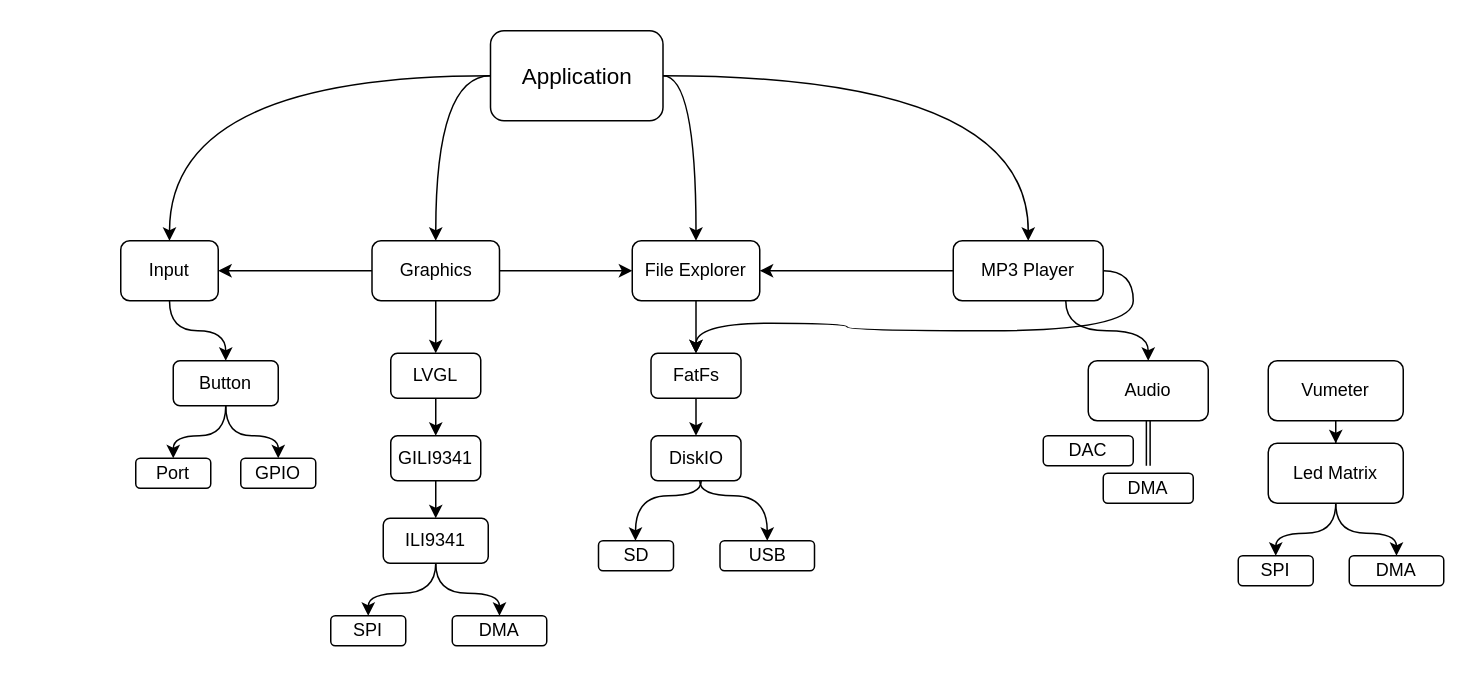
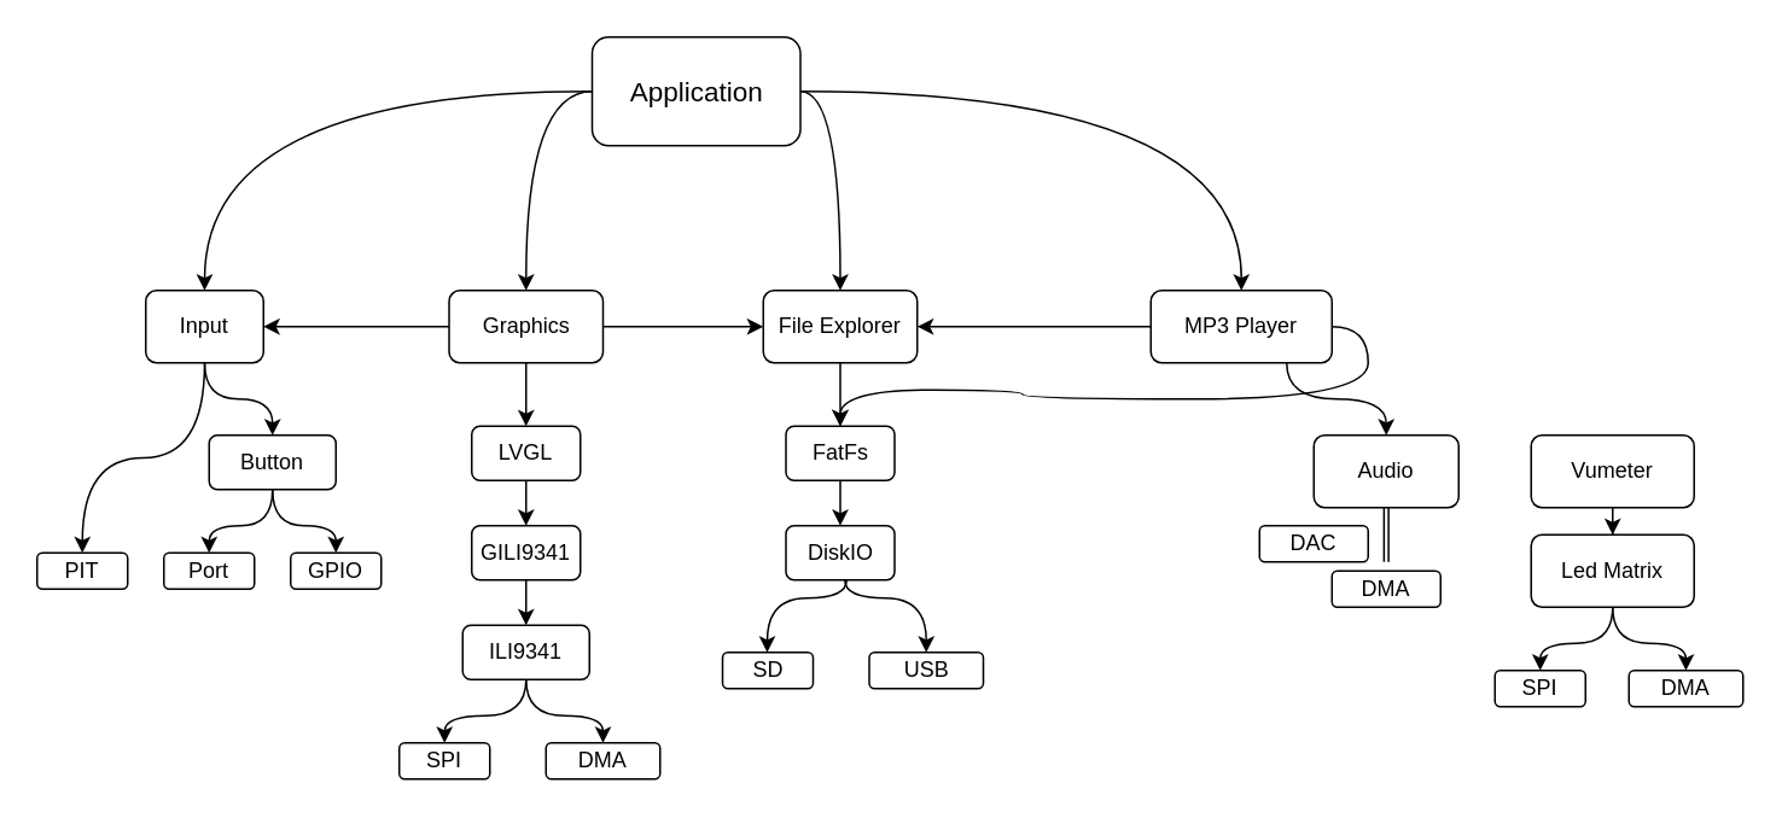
+ <mxCell id="36" style="edgeStyle=orthogonalEdgeStyle;curved=1;rounded=0;orthogonalLoop=1;jettySize=auto;html=1;entryX=0.5;entryY=0;entryDx=0;entryDy=0;exitX=0.5;exitY=1;exitDx=0;exitDy=0;" edge="1" parent="1" source="37" target="48"><mxGeometry relative="1" as="geometry" /></mxCell>
+ <mxCell id="48" value="PIT&lt;br&gt;" style="rounded=1;whiteSpace=wrap;html=1;" vertex="1" parent="1"><mxGeometry x="20" y="305" width="50" height="20" as="geometry" /></mxCell>
